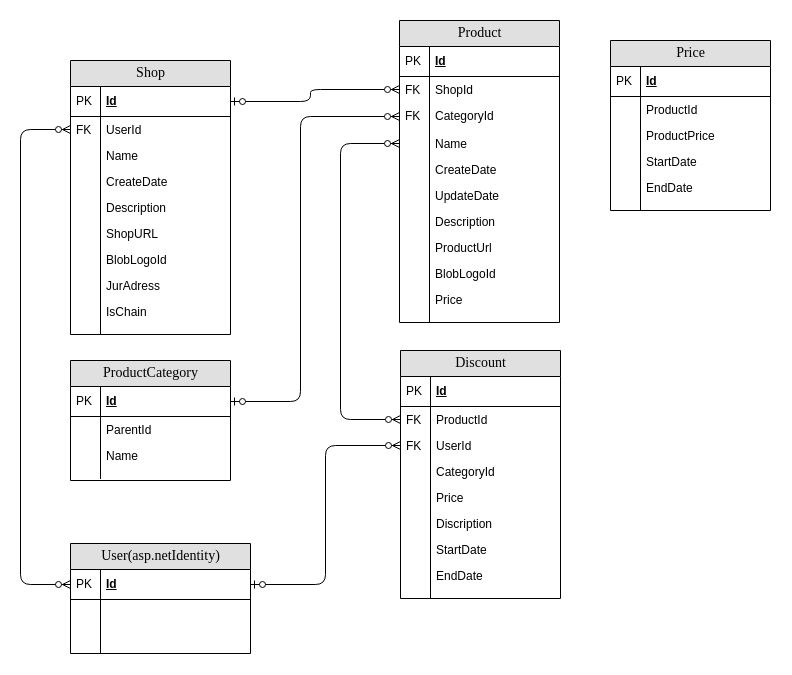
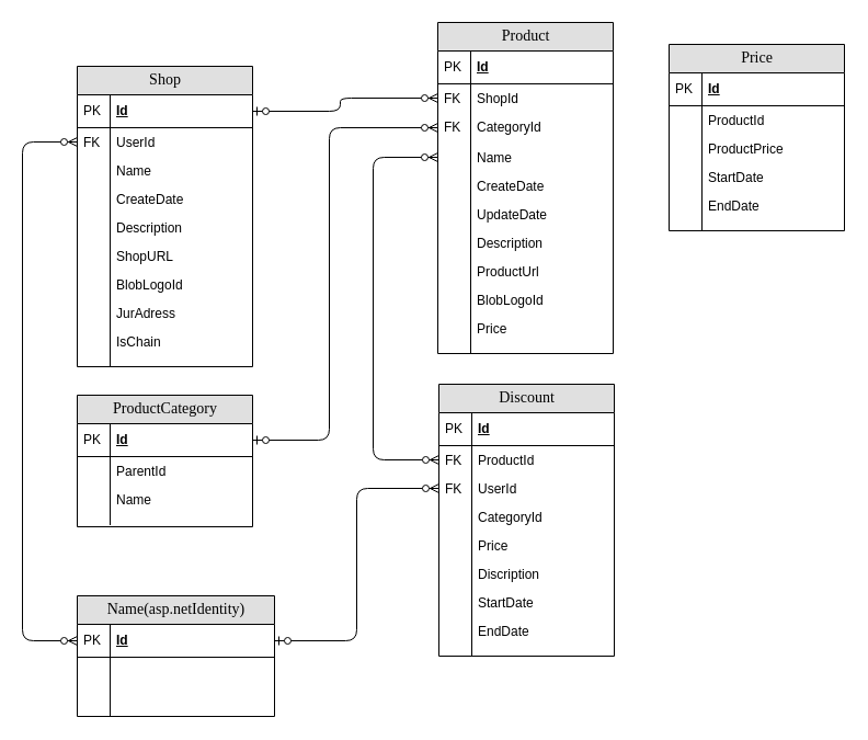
- <mxCell id="76" value="User(asp.netIdentity)" style="swimlane;html=1;fontStyle=0;childLayout=stackLayout;horizontal=1;startSize=26;fillColor=#e0e0e0;horizontalStack=0;resizeParent=1;resizeLast=0;collapsible=1;marginBottom=0;swimlaneFillColor=#ffffff;align=center;rounded=0;shadow=0;comic=0;labelBackgroundColor=none;strokeColor=#000000;strokeWidth=1;fontFamily=Verdana;fontSize=14;fontColor=#000000;" vertex="1" parent="1"><mxGeometry x="70" y="543" width="180" height="110" as="geometry" /></mxCell>
+ <mxCell id="76" value="Name(asp.netIdentity)" style="swimlane;html=1;fontStyle=0;childLayout=stackLayout;horizontal=1;startSize=26;fillColor=#e0e0e0;horizontalStack=0;resizeParent=1;resizeLast=0;collapsible=1;marginBottom=0;swimlaneFillColor=#ffffff;align=center;rounded=0;shadow=0;comic=0;labelBackgroundColor=none;strokeColor=#000000;strokeWidth=1;fontFamily=Verdana;fontSize=14;fontColor=#000000;" vertex="1" parent="1"><mxGeometry x="70" y="543" width="180" height="110" as="geometry" /></mxCell>
